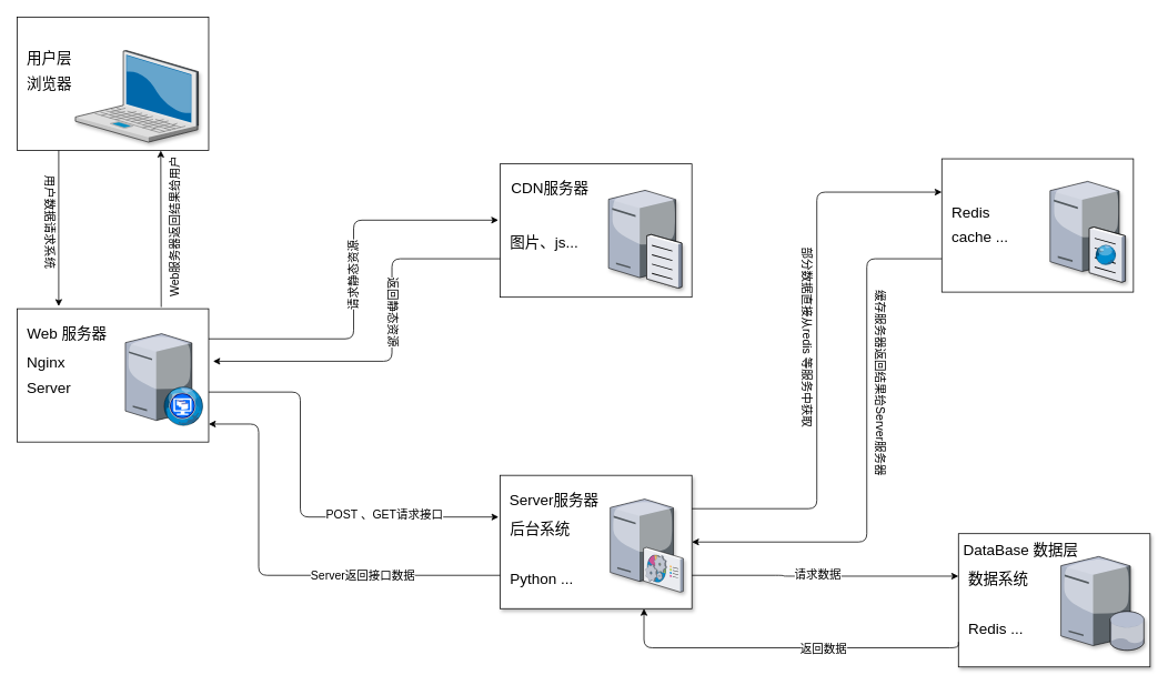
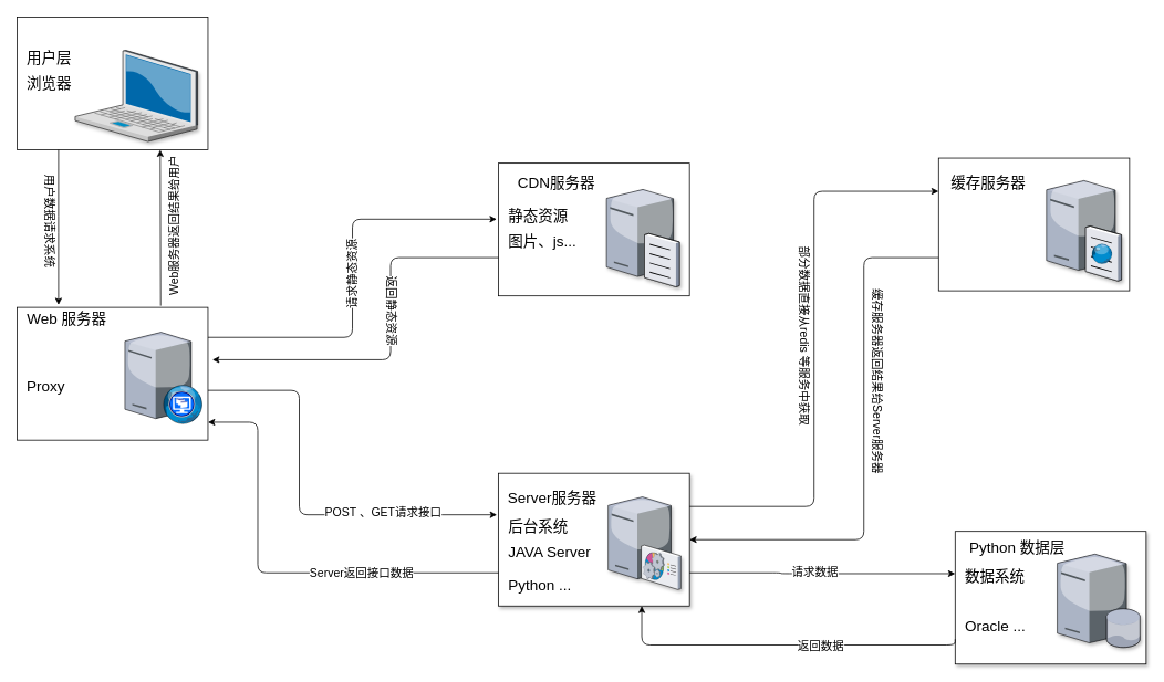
+ <mxCell id="21" value="&lt;span style=&quot;font-size: 18px&quot;&gt;缓存服务器&lt;/span&gt;" style="text;html=1;strokeColor=none;fillColor=none;align=center;verticalAlign=middle;whiteSpace=wrap;rounded=0;" vertex="1" parent="1"><mxGeometry x="1140" y="210" width="100" height="20" as="geometry" /></mxCell>
- <mxCell id="29" value="&lt;span style=&quot;font-size: 18px&quot;&gt;CDN服务器&lt;/span&gt;" style="text;html=1;strokeColor=none;fillColor=none;align=center;verticalAlign=middle;whiteSpace=wrap;rounded=0;" vertex="1" parent="1"><mxGeometry x="610" y="216.13" width="100" height="20" as="geometry" /></mxCell>
+ <mxCell id="29" value="&lt;span style=&quot;font-size: 18px&quot;&gt;CDN服务器&lt;/span&gt;" style="text;html=1;strokeColor=none;fillColor=none;align=center;verticalAlign=middle;whiteSpace=wrap;rounded=0;" vertex="1" parent="1"><mxGeometry x="620" y="211.13" width="100" height="20" as="geometry" /></mxCell>
- <mxCell id="22" value="&lt;div&gt;&lt;span style=&quot;font-size: 18px&quot;&gt;Redis&lt;/span&gt;&lt;/div&gt;" style="text;html=1;strokeColor=none;fillColor=none;align=left;verticalAlign=middle;whiteSpace=wrap;rounded=0;" vertex="1" parent="1"><mxGeometry x="1140" y="240" width="100" height="30" as="geometry" /></mxCell>
+ <mxCell id="30" value="&lt;div&gt;&lt;span style=&quot;font-size: 18px&quot;&gt;静态资源&lt;/span&gt;&lt;/div&gt;" style="text;html=1;strokeColor=none;fillColor=none;align=left;verticalAlign=middle;whiteSpace=wrap;rounded=0;" vertex="1" parent="1"><mxGeometry x="610" y="246.13" width="100" height="30" as="geometry" /></mxCell>
- <mxCell id="24" value="&lt;div&gt;&lt;span style=&quot;font-size: 18px&quot;&gt;cache ...&lt;/span&gt;&lt;/div&gt;" style="text;html=1;strokeColor=none;fillColor=none;align=left;verticalAlign=middle;whiteSpace=wrap;rounded=0;" vertex="1" parent="1"><mxGeometry x="1140" y="270" width="100" height="30" as="geometry" /></mxCell>
- <mxCell id="4" value="&lt;font style=&quot;font-size: 18px&quot;&gt;Web 服务器&lt;/font&gt;" style="text;html=1;strokeColor=none;fillColor=none;align=center;verticalAlign=middle;whiteSpace=wrap;rounded=0;" vertex="1" parent="1"><mxGeometry x="30" y="390" width="100" height="20" as="geometry" /></mxCell>
+ <mxCell id="4" value="&lt;font style=&quot;font-size: 18px&quot;&gt;Web 服务器&lt;/font&gt;" style="text;html=1;strokeColor=none;fillColor=none;align=center;verticalAlign=middle;whiteSpace=wrap;rounded=0;" vertex="1" parent="1"><mxGeometry x="30" y="375" width="100" height="20" as="geometry" /></mxCell>
- <mxCell id="5" value="&lt;div&gt;&lt;span style=&quot;font-size: 18px&quot;&gt;Nginx&lt;/span&gt;&lt;/div&gt;" style="text;html=1;strokeColor=none;fillColor=none;align=left;verticalAlign=middle;whiteSpace=wrap;rounded=0;" vertex="1" parent="1"><mxGeometry x="30" y="420" width="100" height="30" as="geometry" /></mxCell>
- <mxCell id="33" value="&lt;div&gt;&lt;span style=&quot;font-size: 18px&quot;&gt;Server&lt;/span&gt;&lt;/div&gt;" style="text;html=1;strokeColor=none;fillColor=none;align=left;verticalAlign=middle;whiteSpace=wrap;rounded=0;" vertex="1" parent="1"><mxGeometry x="30" y="450" width="100" height="30" as="geometry" /></mxCell>
+ <mxCell id="33" value="&lt;div&gt;&lt;span style=&quot;font-size: 18px&quot;&gt;Proxy&lt;/span&gt;&lt;/div&gt;" style="text;html=1;strokeColor=none;fillColor=none;align=left;verticalAlign=middle;whiteSpace=wrap;rounded=0;" vertex="1" parent="1"><mxGeometry x="30" y="450" width="100" height="30" as="geometry" /></mxCell>
- <mxCell id="16" value="&lt;span style=&quot;font-size: 18px&quot;&gt;DataBase 数据层&lt;/span&gt;" style="text;html=1;strokeColor=none;fillColor=none;align=center;verticalAlign=middle;whiteSpace=wrap;rounded=0;shadow=1;" vertex="1" parent="14"><mxGeometry y="10" width="150" height="20" as="geometry" /></mxCell>
+ <mxCell id="16" value="&lt;span style=&quot;font-size: 18px&quot;&gt;Python 数据层&lt;/span&gt;" style="text;html=1;strokeColor=none;fillColor=none;align=center;verticalAlign=middle;whiteSpace=wrap;rounded=0;shadow=1;" vertex="1" parent="14"><mxGeometry y="10" width="150" height="20" as="geometry" /></mxCell>
+ <mxCell id="12" value="&lt;div&gt;&lt;span style=&quot;font-size: 18px&quot;&gt;JAVA Server&lt;/span&gt;&lt;/div&gt;" style="text;html=1;strokeColor=none;fillColor=none;align=left;verticalAlign=middle;whiteSpace=wrap;rounded=0;shadow=1;" vertex="1" parent="7"><mxGeometry x="10" y="80" width="115" height="30" as="geometry" /></mxCell>
- <mxCell id="13" value="&lt;span style=&quot;font-size: 18px&quot;&gt;Python ...&lt;/span&gt;" style="text;html=1;strokeColor=none;fillColor=none;align=left;verticalAlign=middle;whiteSpace=wrap;rounded=0;shadow=1;" vertex="1" parent="7"><mxGeometry x="10" y="110" width="115" height="30" as="geometry" /></mxCell>
+ <mxCell id="13" value="&lt;span style=&quot;font-size: 18px&quot;&gt;Python ...&lt;/span&gt;" style="text;html=1;strokeColor=none;fillColor=none;align=left;verticalAlign=middle;whiteSpace=wrap;rounded=0;shadow=1;" vertex="1" parent="7"><mxGeometry x="10" y="120" width="115" height="30" as="geometry" /></mxCell>
- <mxCell id="19" value="&lt;div&gt;&lt;span style=&quot;font-size: 18px&quot;&gt;Redis ...&lt;/span&gt;&lt;/div&gt;" style="text;html=1;strokeColor=none;fillColor=none;align=left;verticalAlign=middle;whiteSpace=wrap;rounded=0;shadow=1;" vertex="1" parent="14"><mxGeometry x="10" y="100" width="100" height="30" as="geometry" /></mxCell>
+ <mxCell id="19" value="&lt;div&gt;&lt;span style=&quot;font-size: 18px&quot;&gt;Oracle ...&lt;/span&gt;&lt;/div&gt;" style="text;html=1;strokeColor=none;fillColor=none;align=left;verticalAlign=middle;whiteSpace=wrap;rounded=0;shadow=1;" vertex="1" parent="14"><mxGeometry x="10" y="100" width="100" height="30" as="geometry" /></mxCell>
